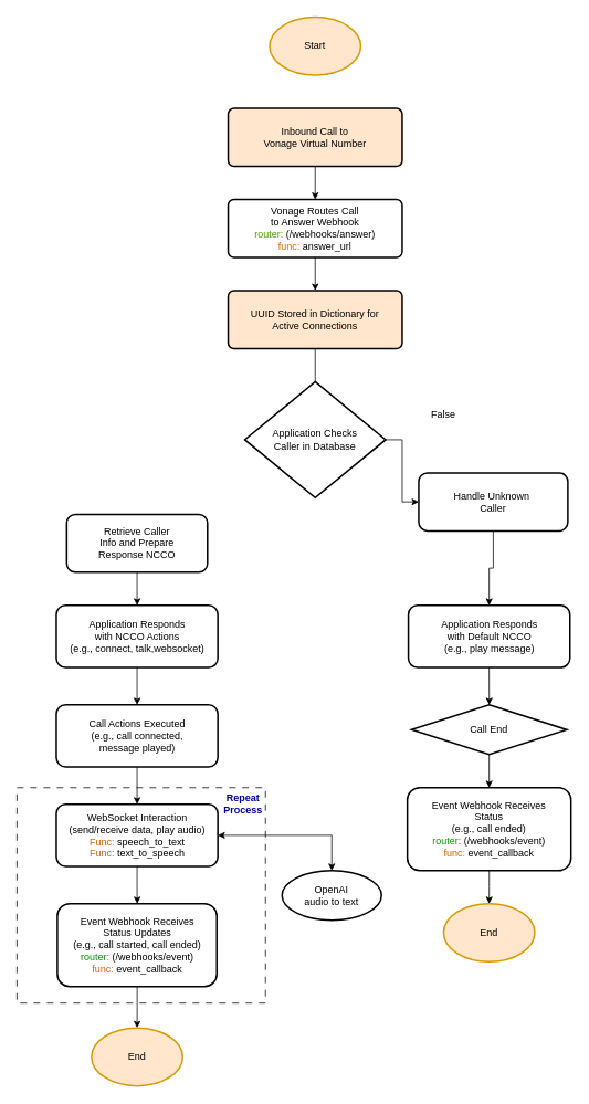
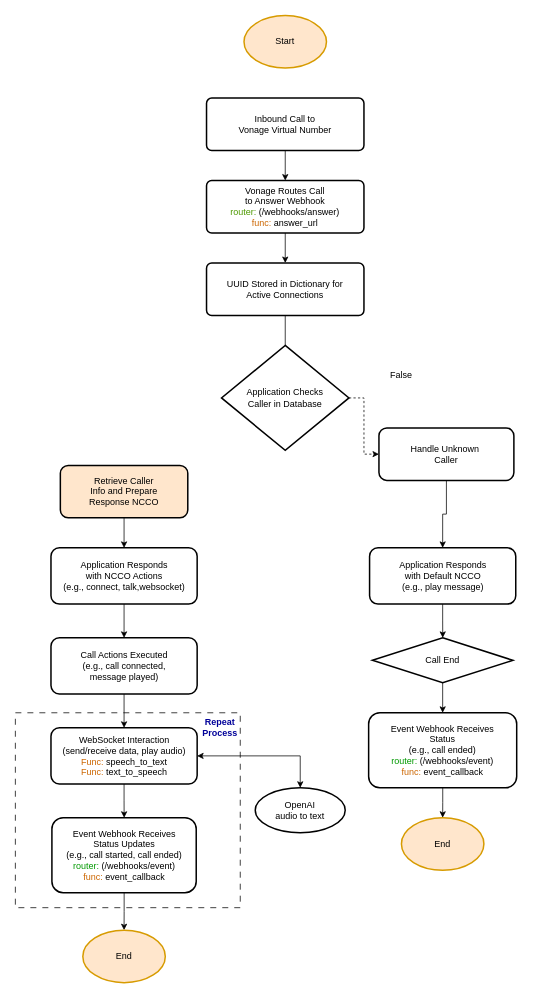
- <mxCell id="3" value="&lt;div&gt;Inbound Call to&lt;/div&gt;&lt;div&gt;Vonage Virtual Number&lt;/div&gt;" style="rounded=1;whiteSpace=wrap;html=1;absoluteArcSize=1;arcSize=14;strokeWidth=2;fillColor=#ffe6cc;" vertex="1" parent="1"><mxGeometry x="275" y="130" width="210" height="70" as="geometry" /></mxCell>
+ <mxCell id="3" value="&lt;div&gt;Inbound Call to&lt;/div&gt;&lt;div&gt;Vonage Virtual Number&lt;/div&gt;" style="rounded=1;whiteSpace=wrap;html=1;absoluteArcSize=1;arcSize=14;strokeWidth=2;" vertex="1" parent="1"><mxGeometry x="275" y="130" width="210" height="70" as="geometry" /></mxCell>
- <mxCell id="8" value="UUID Stored in Dictionary for&#10;Active Connections" style="rounded=1;whiteSpace=wrap;html=1;absoluteArcSize=1;arcSize=14;strokeWidth=2;fillColor=#ffe6cc;" vertex="1" parent="1"><mxGeometry x="275" y="350" width="210" height="70" as="geometry" /></mxCell>
+ <mxCell id="8" value="UUID Stored in Dictionary for&#10;Active Connections" style="rounded=1;whiteSpace=wrap;html=1;absoluteArcSize=1;arcSize=14;strokeWidth=2;" vertex="1" parent="1"><mxGeometry x="275" y="350" width="210" height="70" as="geometry" /></mxCell>
- <mxCell id="9" value="" style="edgeStyle=orthogonalEdgeStyle;rounded=0;orthogonalLoop=1;jettySize=auto;html=1;" edge="1" parent="1" source="10" target="14"><mxGeometry relative="1" as="geometry" /></mxCell>
+ <mxCell id="9" value="" style="edgeStyle=orthogonalEdgeStyle;rounded=0;orthogonalLoop=1;jettySize=auto;html=1;dashed=1;" edge="1" parent="1" source="10" target="14"><mxGeometry relative="1" as="geometry" /></mxCell>
- <mxCell id="12" value="Retrieve Caller&#10;Info and Prepare&#10;Response NCCO" style="rounded=1;whiteSpace=wrap;html=1;strokeWidth=2;" vertex="1" parent="1"><mxGeometry x="80" y="620" width="170" height="70" as="geometry" /></mxCell>
+ <mxCell id="12" value="Retrieve Caller&#10;Info and Prepare&#10;Response NCCO" style="rounded=1;whiteSpace=wrap;html=1;strokeWidth=2;fillColor=#ffe6cc;" vertex="1" parent="1"><mxGeometry x="80" y="620" width="170" height="70" as="geometry" /></mxCell>
